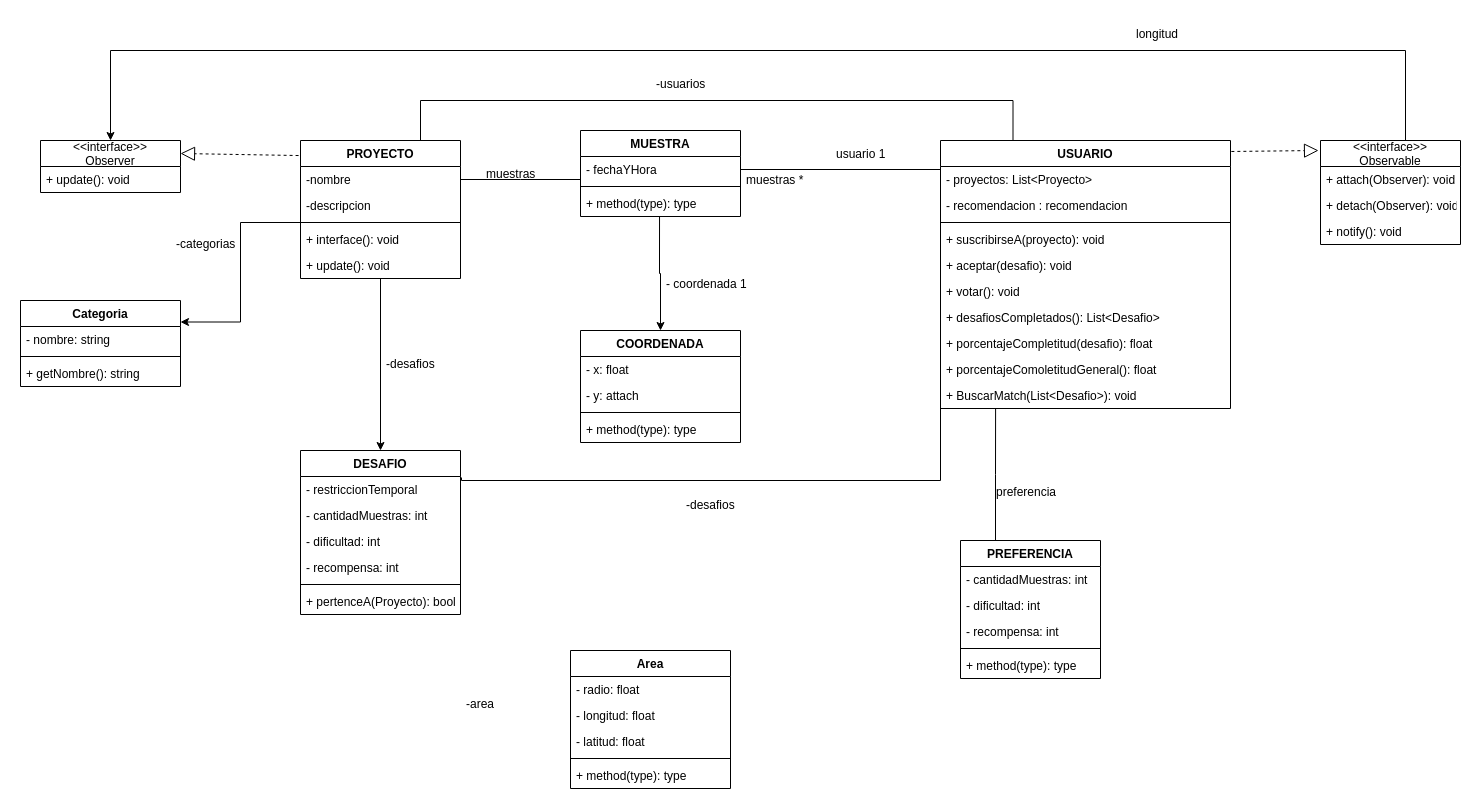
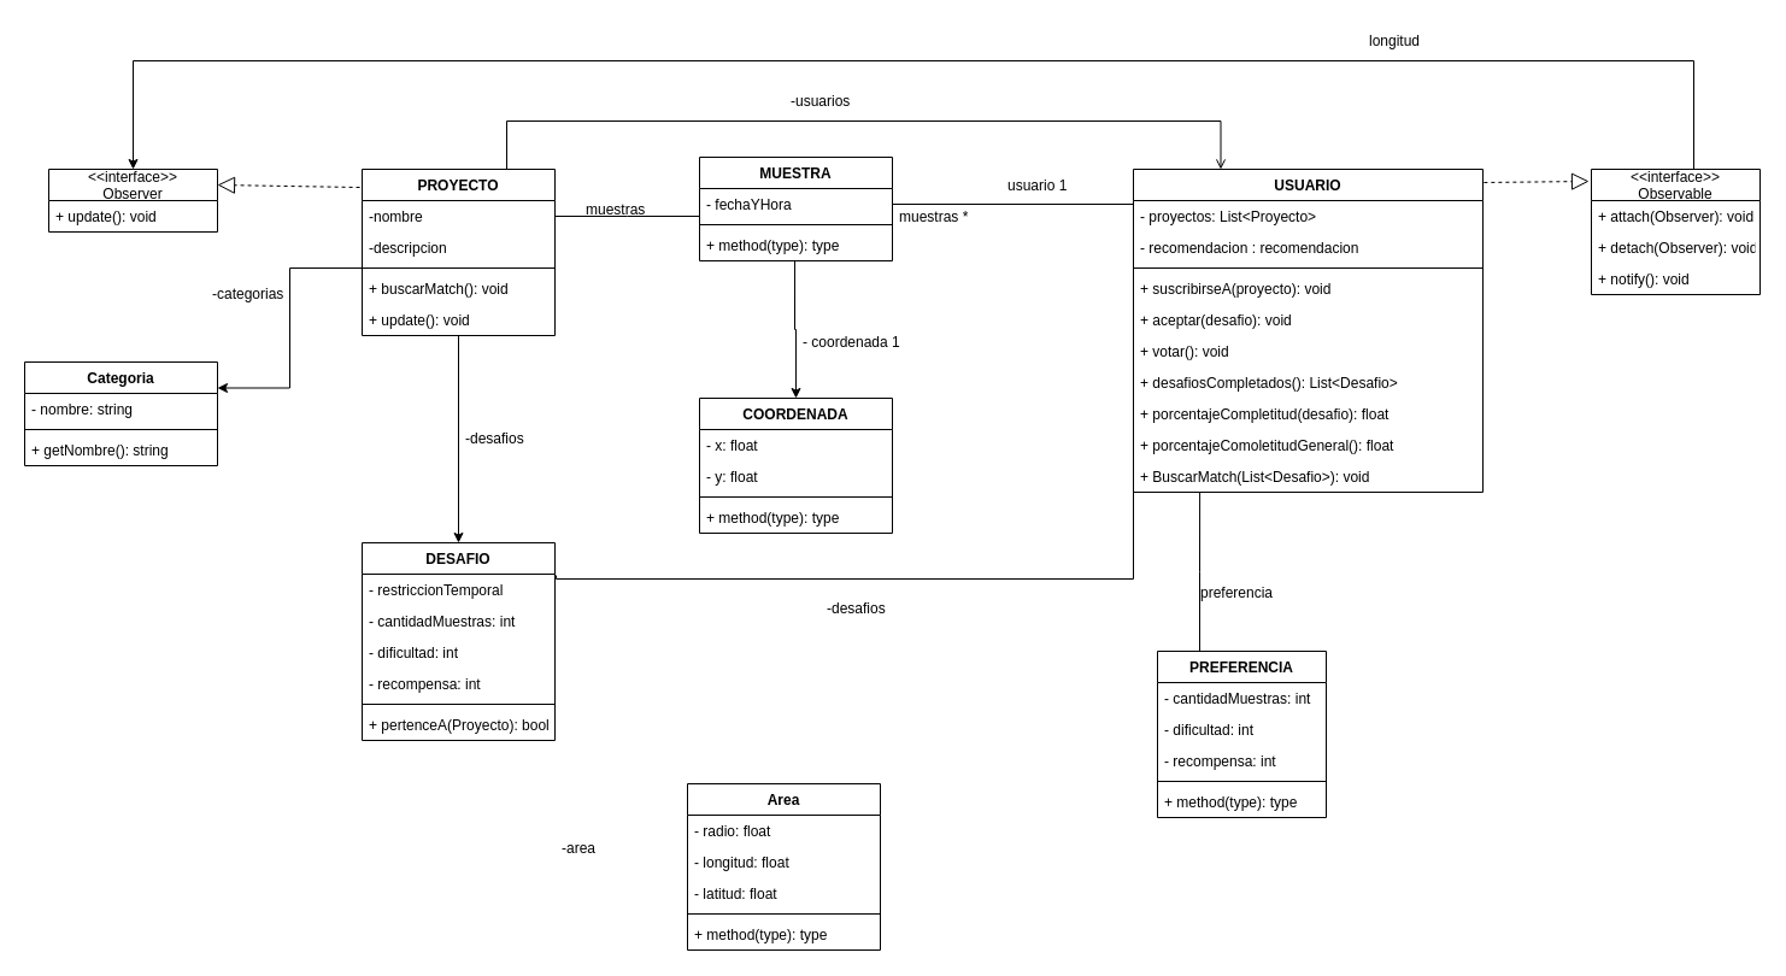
- <mxCell id="2" style="edgeStyle=orthogonalEdgeStyle;rounded=0;orthogonalLoop=1;jettySize=auto;html=1;exitX=0.75;exitY=0;exitDx=0;exitDy=0;entryX=0.25;entryY=0;entryDx=0;entryDy=0;endArrow=none;endFill=0;" parent="1" source="5" target="31" edge="1"><mxGeometry relative="1" as="geometry"><Array as="points"><mxPoint x="420" y="100" /><mxPoint x="1013" y="100" /></Array></mxGeometry></mxCell>
+ <mxCell id="2" style="edgeStyle=orthogonalEdgeStyle;rounded=0;orthogonalLoop=1;jettySize=auto;html=1;exitX=0.75;exitY=0;exitDx=0;exitDy=0;entryX=0.25;entryY=0;entryDx=0;entryDy=0;endArrow=open;endFill=0;" parent="1" source="5" target="31" edge="1"><mxGeometry relative="1" as="geometry"><Array as="points"><mxPoint x="420" y="100" /><mxPoint x="1013" y="100" /></Array></mxGeometry></mxCell>
- <mxCell id="9" value="+ interface(): void" style="text;strokeColor=none;fillColor=none;align=left;verticalAlign=top;spacingLeft=4;spacingRight=4;overflow=hidden;rotatable=0;points=[[0,0.5],[1,0.5]];portConstraint=eastwest;" parent="5" vertex="1"><mxGeometry y="86" width="160" height="26" as="geometry" /></mxCell>
+ <mxCell id="9" value="+ buscarMatch(): void" style="text;strokeColor=none;fillColor=none;align=left;verticalAlign=top;spacingLeft=4;spacingRight=4;overflow=hidden;rotatable=0;points=[[0,0.5],[1,0.5]];portConstraint=eastwest;" parent="5" vertex="1"><mxGeometry y="86" width="160" height="26" as="geometry" /></mxCell>
- <mxCell id="69" value="- y: attach" style="text;strokeColor=none;fillColor=none;align=left;verticalAlign=top;spacingLeft=4;spacingRight=4;overflow=hidden;rotatable=0;points=[[0,0.5],[1,0.5]];portConstraint=eastwest;" vertex="1" parent="67"><mxGeometry y="52" width="160" height="26" as="geometry" /></mxCell>
+ <mxCell id="69" value="- y: float" style="text;strokeColor=none;fillColor=none;align=left;verticalAlign=top;spacingLeft=4;spacingRight=4;overflow=hidden;rotatable=0;points=[[0,0.5],[1,0.5]];portConstraint=eastwest;" vertex="1" parent="67"><mxGeometry y="52" width="160" height="26" as="geometry" /></mxCell>
